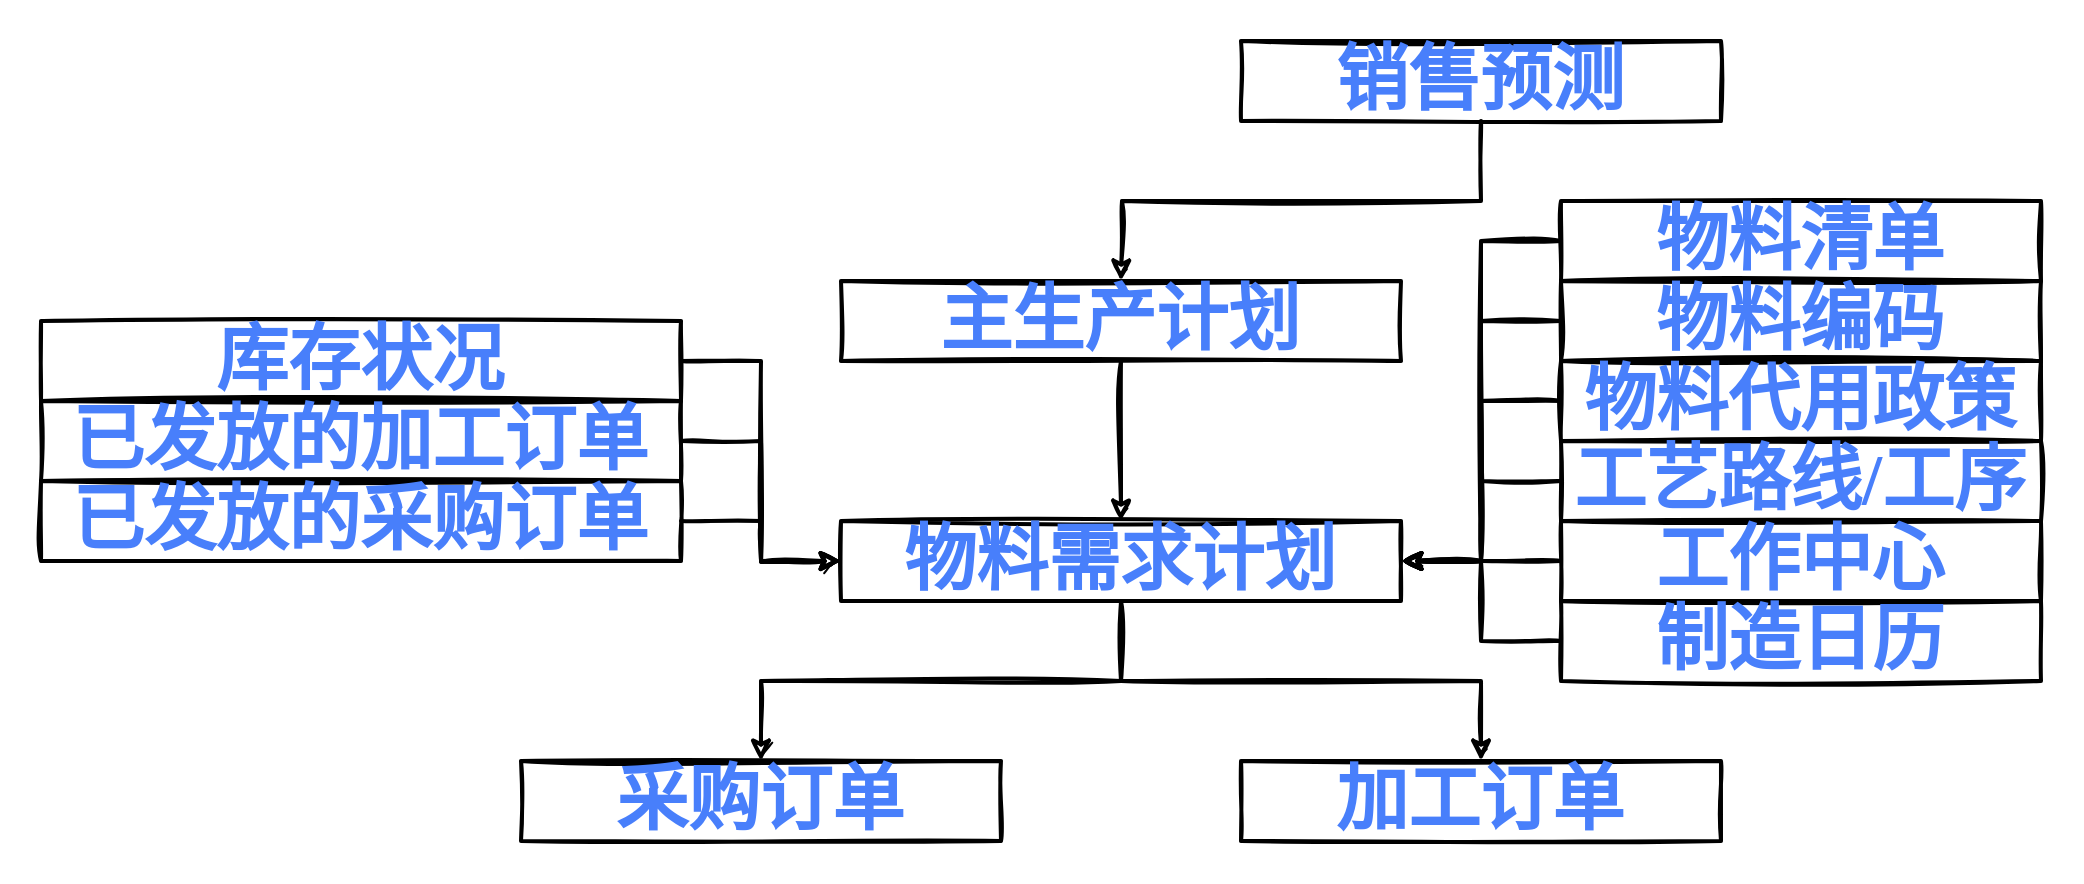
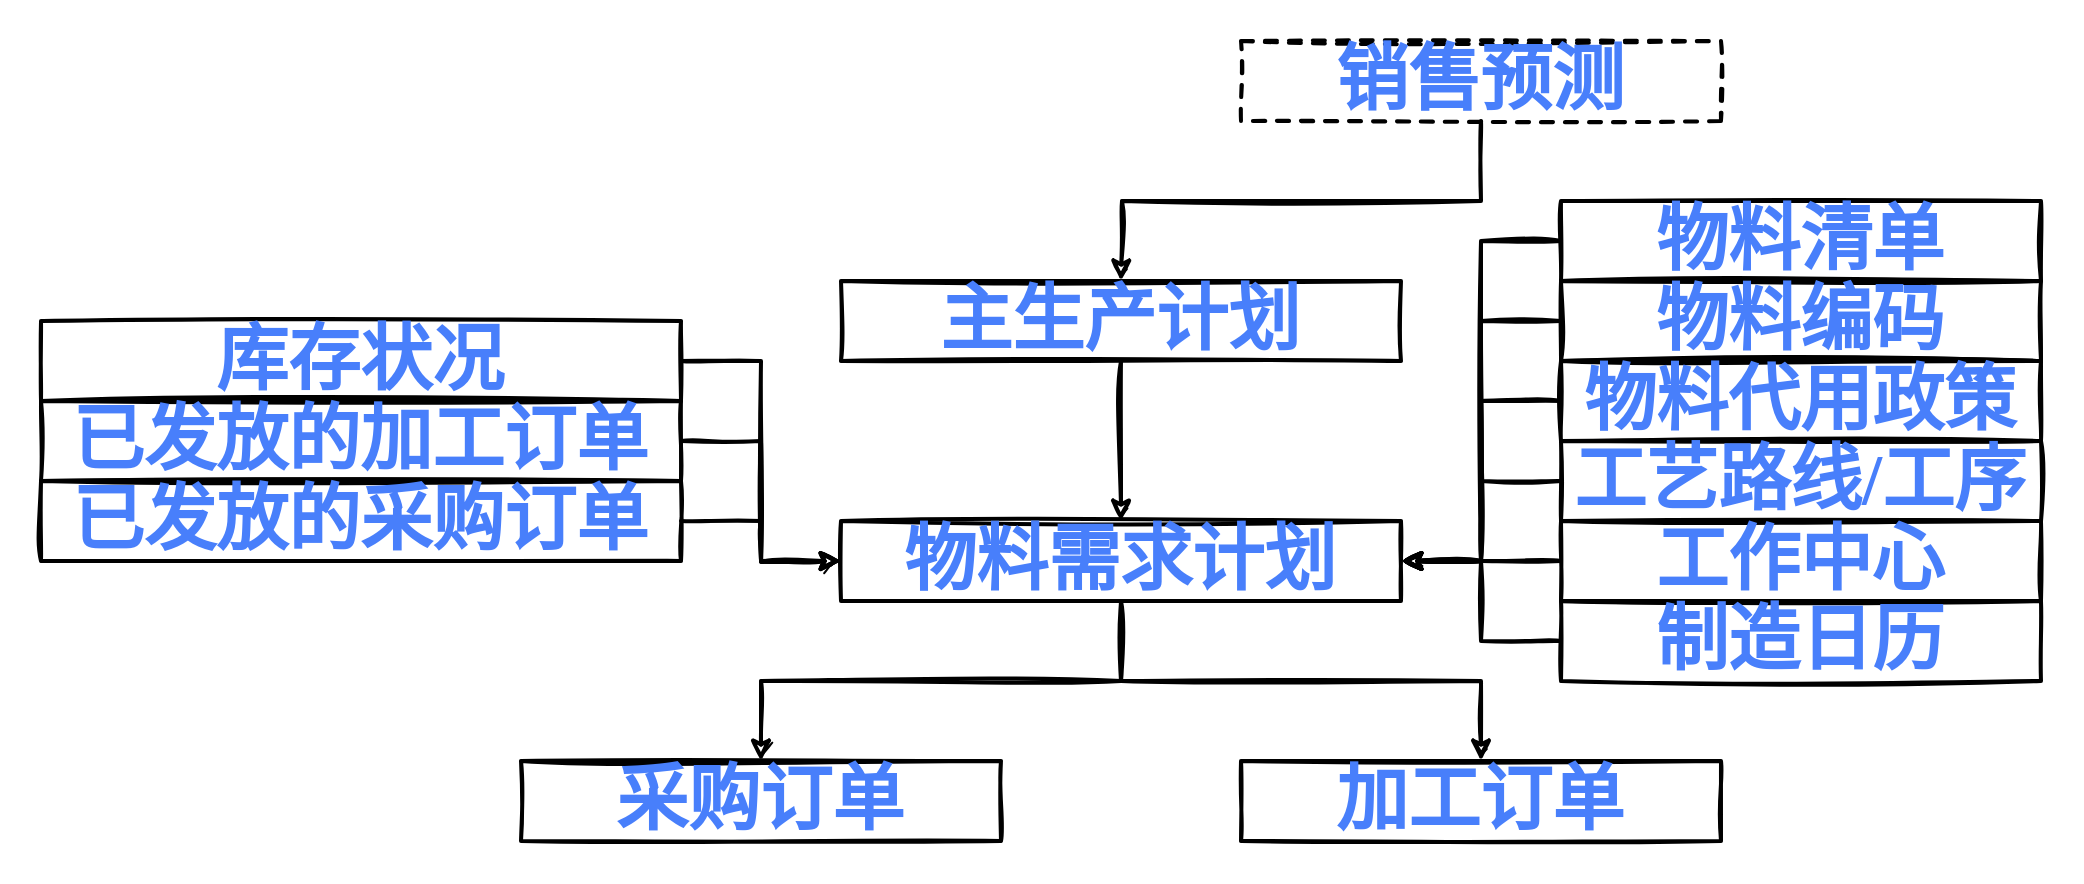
- <mxCell id="29" value="&lt;font face=&quot;FZJingLeiS-R-GB&quot; style=&quot;font-size: 36px&quot; color=&quot;#487ffb&quot;&gt;&lt;b&gt;销售预测&lt;/b&gt;&lt;/font&gt;" style="rounded=0;whiteSpace=wrap;html=1;strokeWidth=2;sketch=1;glass=0;fillColor=none;" vertex="1" parent="2"><mxGeometry x="600" width="240" height="40" as="geometry" /></mxCell>
+ <mxCell id="29" value="&lt;font face=&quot;FZJingLeiS-R-GB&quot; style=&quot;font-size: 36px&quot; color=&quot;#487ffb&quot;&gt;&lt;b&gt;销售预测&lt;/b&gt;&lt;/font&gt;" style="rounded=0;whiteSpace=wrap;html=1;strokeWidth=2;sketch=1;glass=0;fillColor=none;dashed=1;" vertex="1" parent="2"><mxGeometry x="600" width="240" height="40" as="geometry" /></mxCell>
